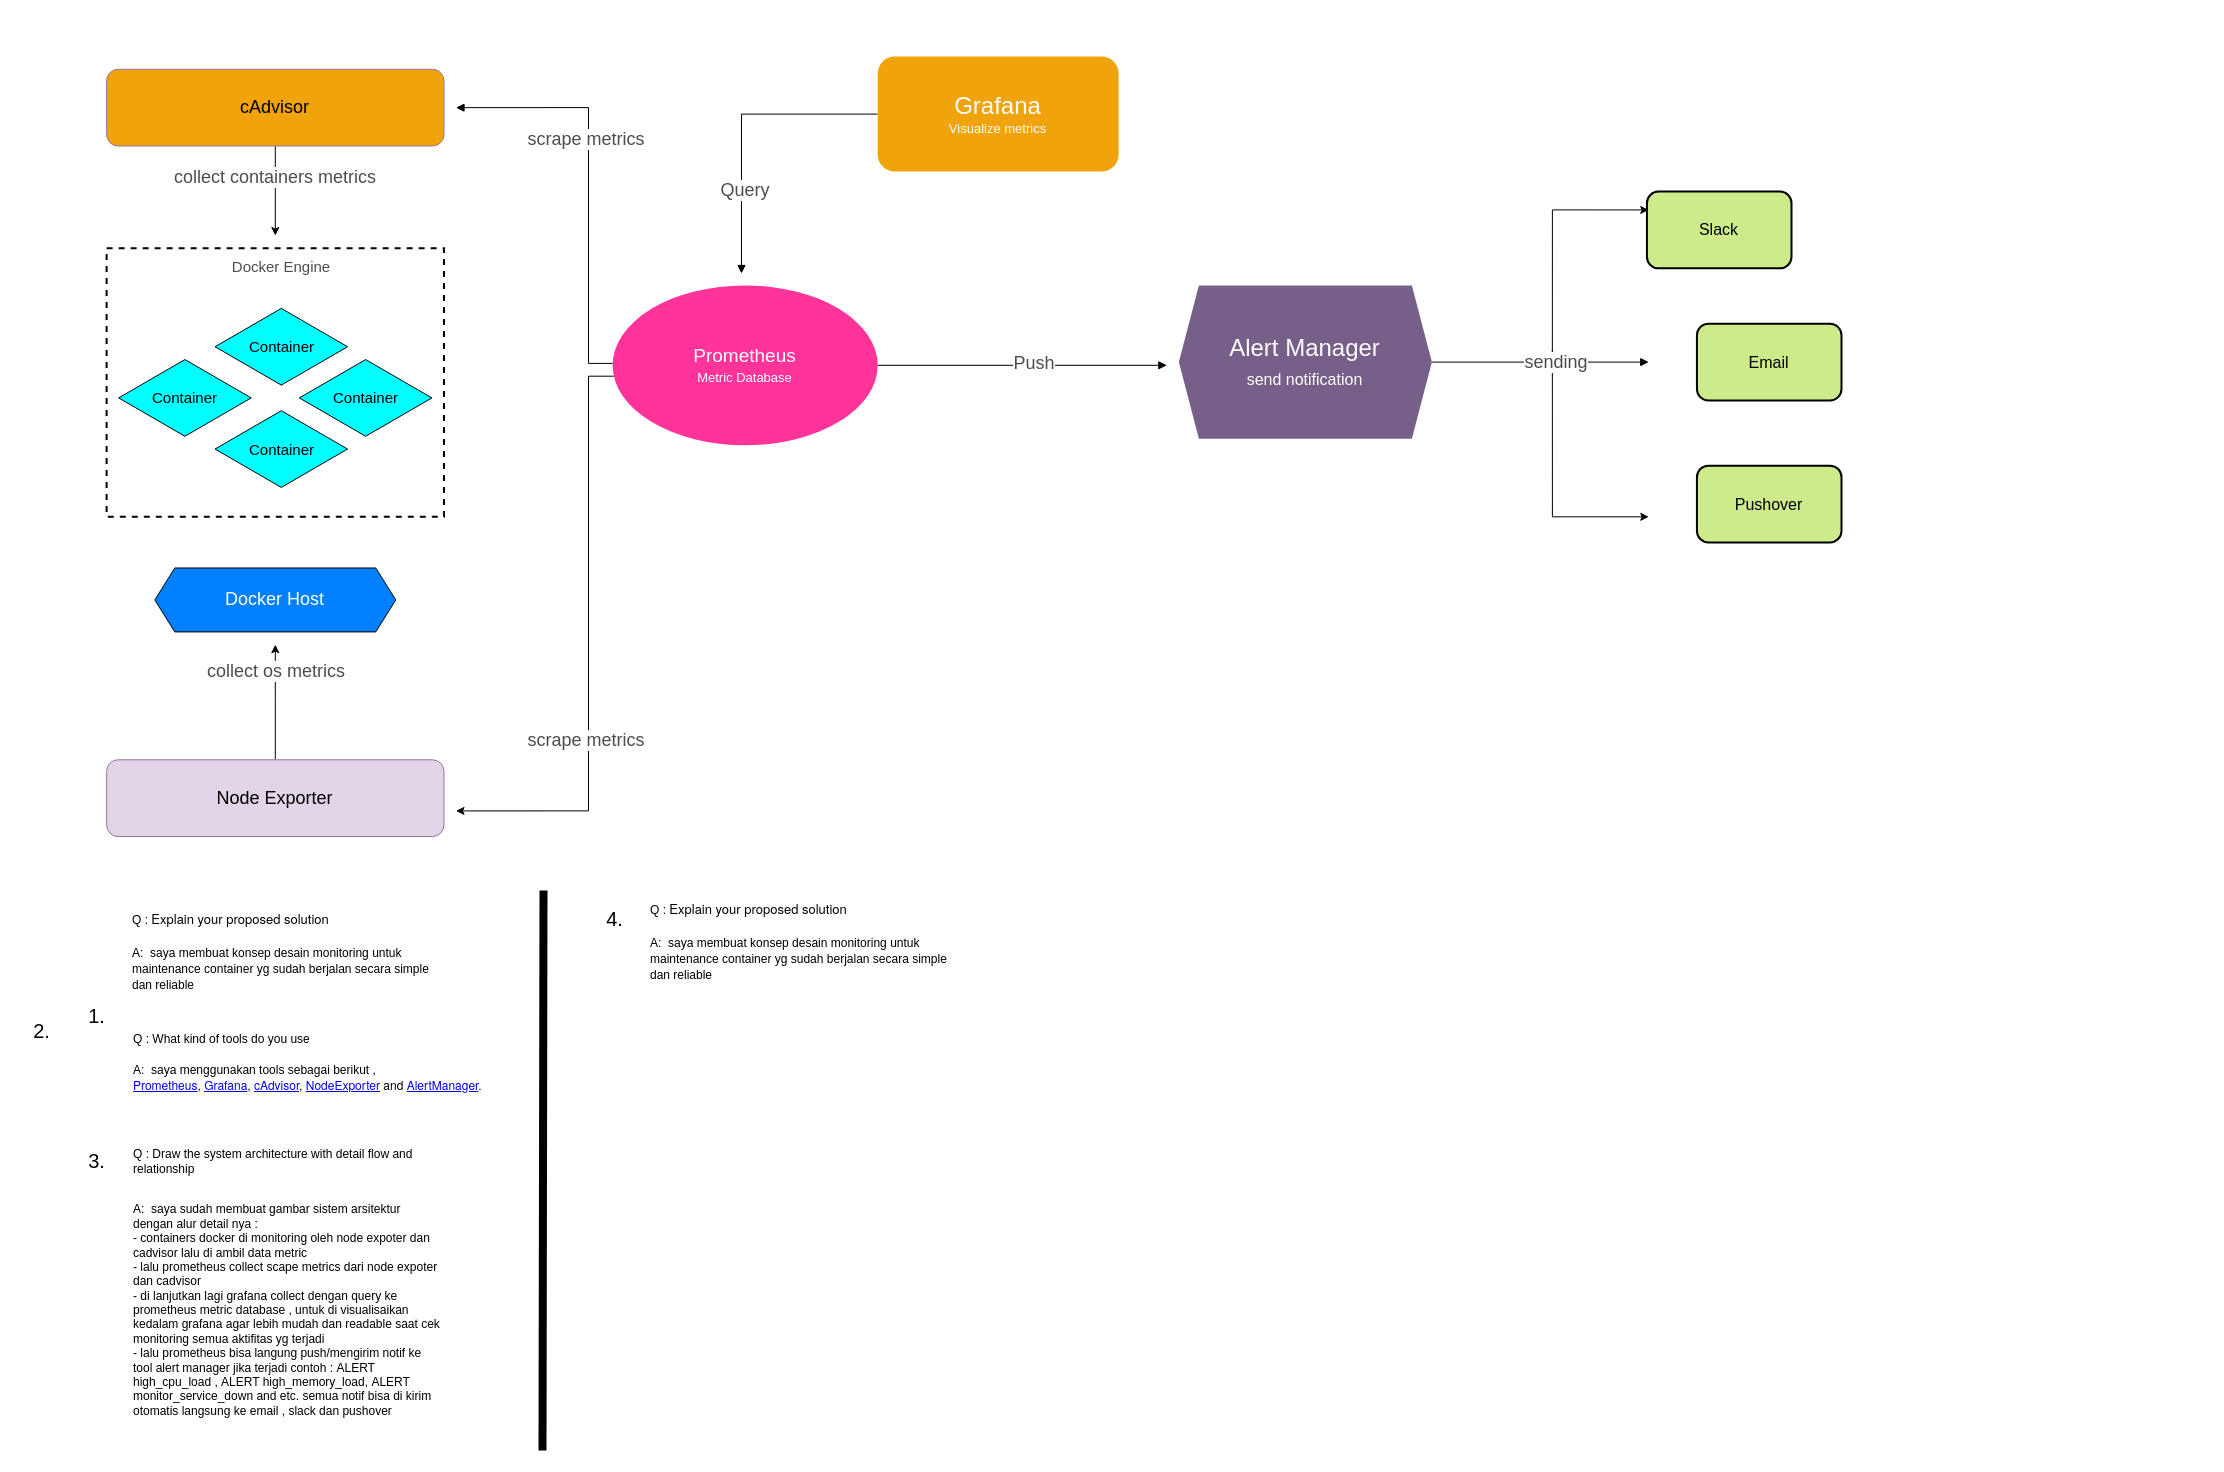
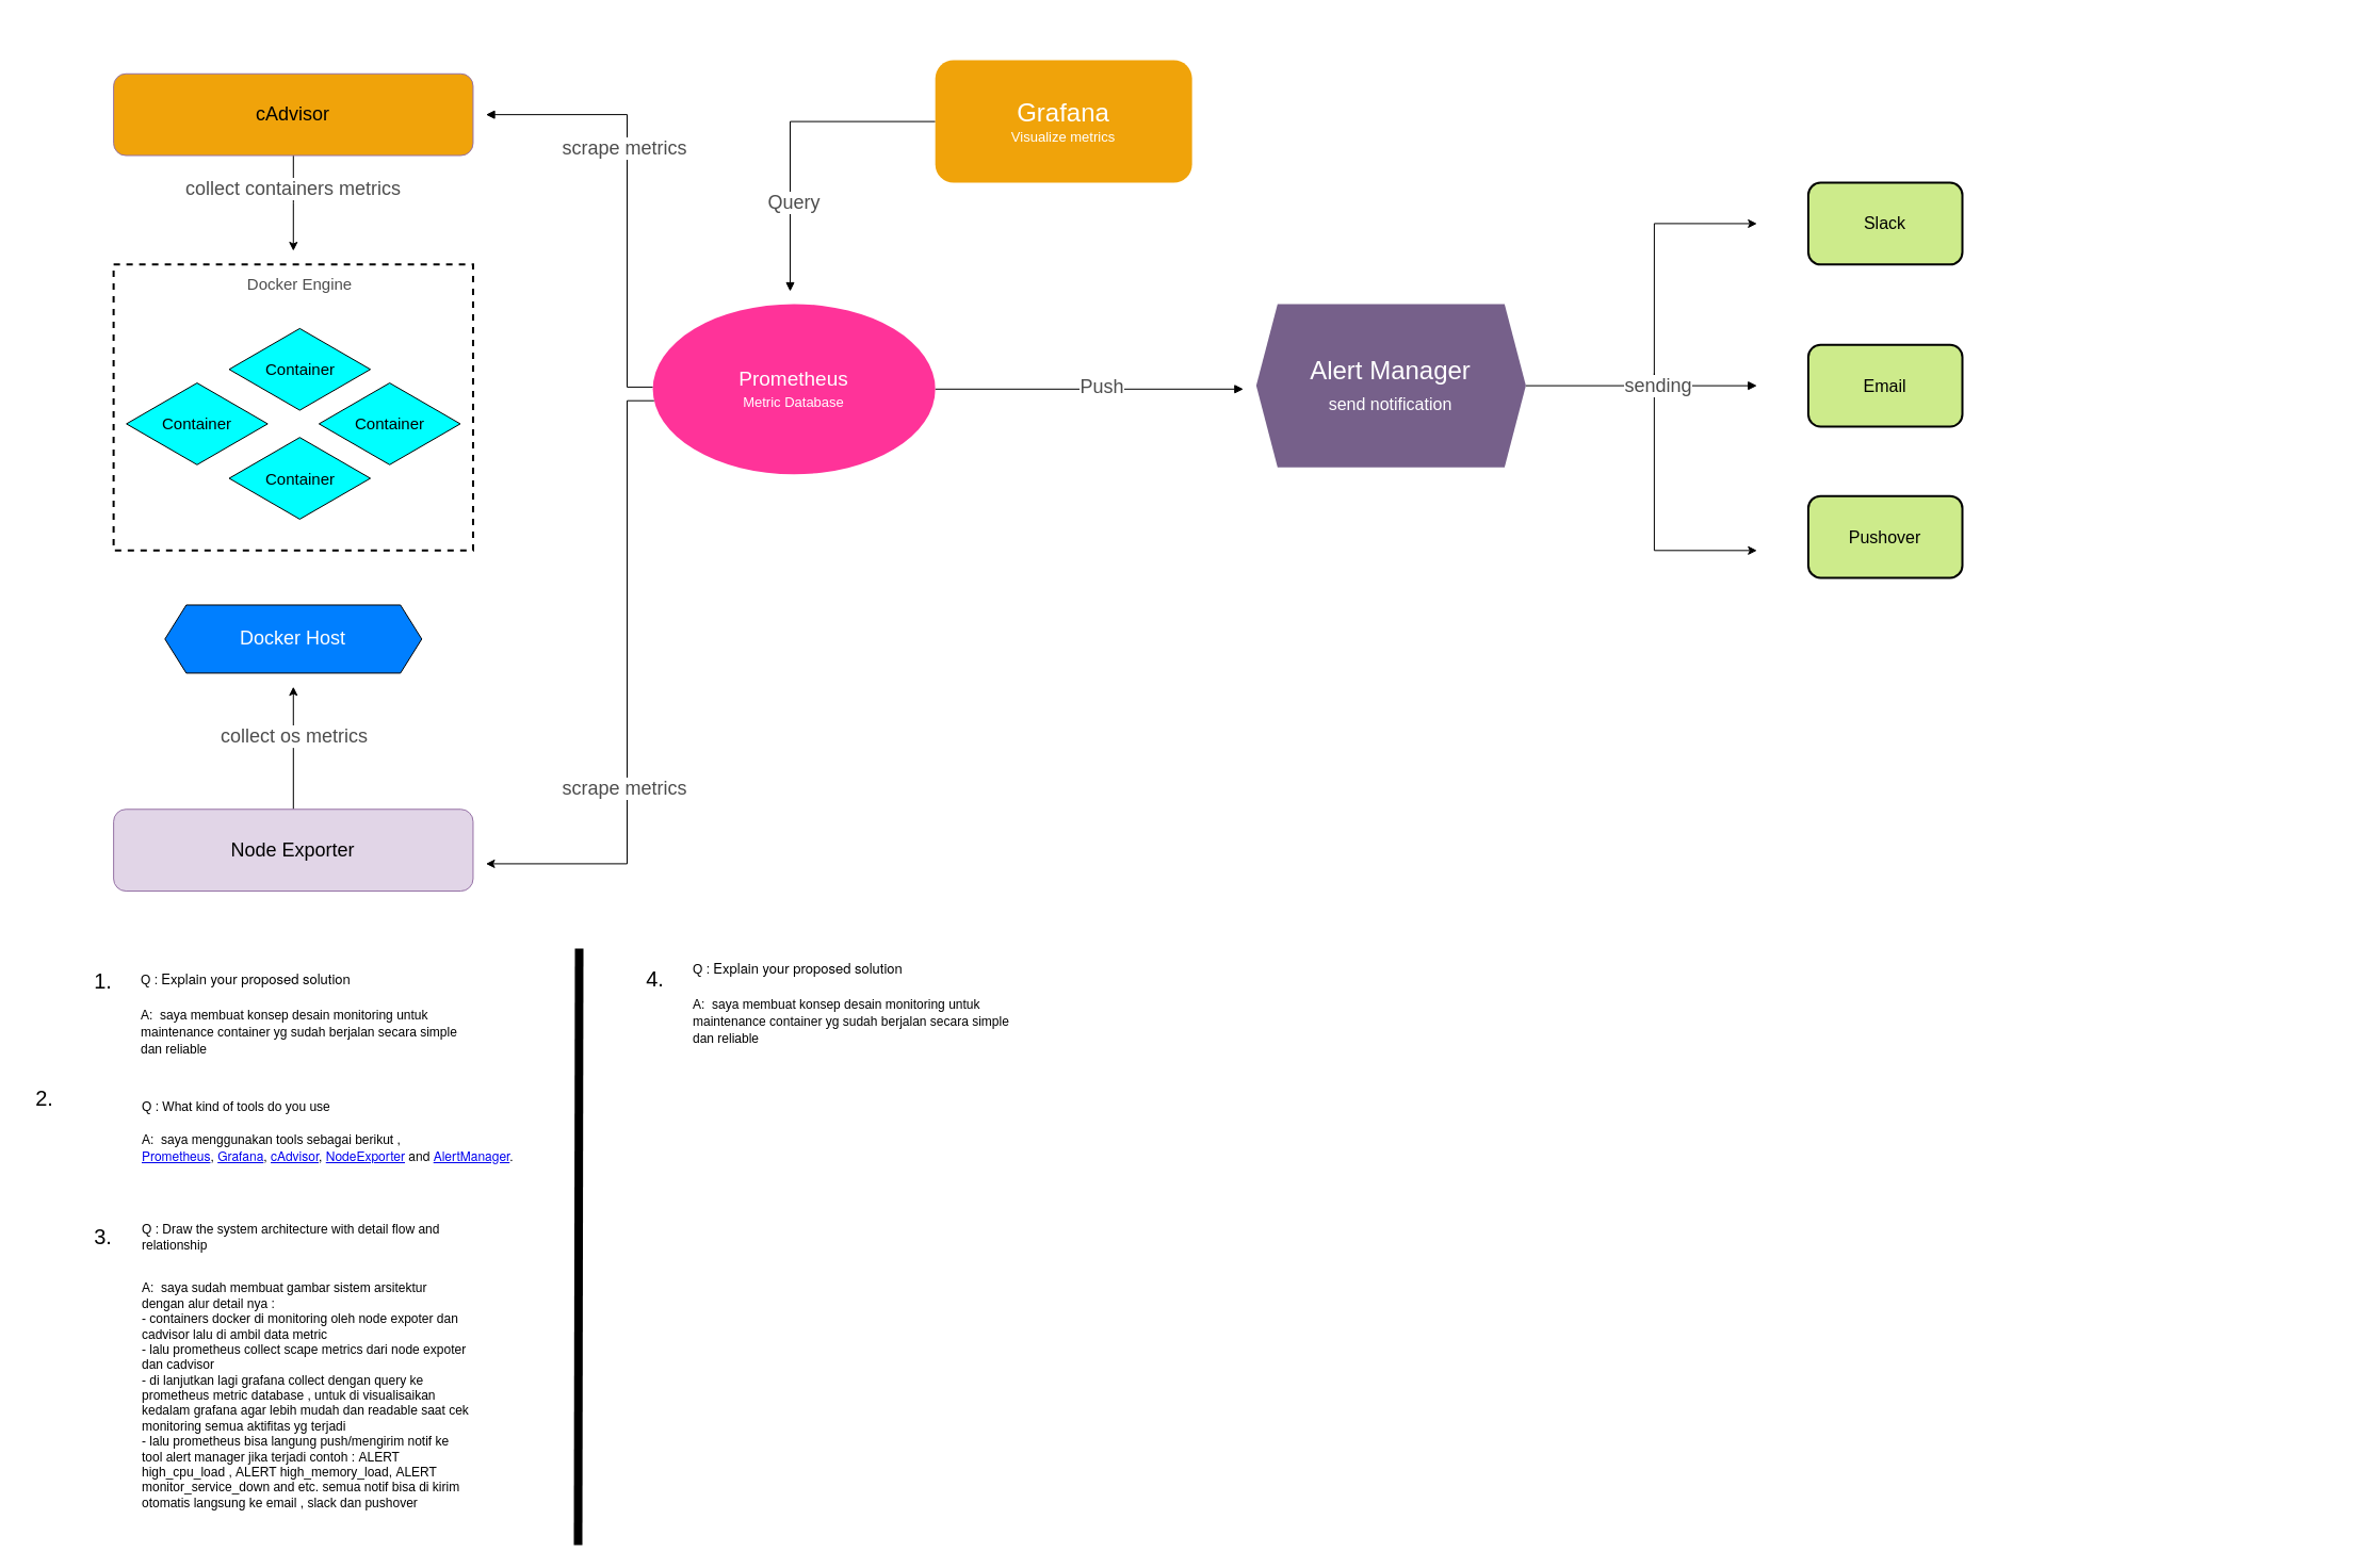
- <mxCell id="29" value="Slack" style="rounded=1;whiteSpace=wrap;html=1;labelBackgroundColor=none;strokeWidth=2;fontSize=16;fillColor=#cdeb8b;strokeColor=default;" vertex="1" parent="3"><mxGeometry x="1570.427" y="135.082" width="144.573" height="76.721" as="geometry" /></mxCell>
+ <mxCell id="29" value="Slack" style="rounded=1;whiteSpace=wrap;html=1;labelBackgroundColor=none;strokeWidth=2;fontSize=16;fillColor=#cdeb8b;strokeColor=default;" vertex="1" parent="3"><mxGeometry x="1620.427" y="115.082" width="144.573" height="76.721" as="geometry" /></mxCell>
- <mxCell id="33" value="collect os metrics" style="text;html=1;strokeColor=none;fillColor=none;align=center;verticalAlign=middle;whiteSpace=wrap;rounded=0;dashed=1;labelBackgroundColor=default;strokeWidth=2;fontSize=18;fontColor=#4D4D4D;" vertex="1" parent="3"><mxGeometry x="30.12" y="600" width="340" height="30" as="geometry" /></mxCell>
+ <mxCell id="33" value="collect os metrics" style="text;html=1;strokeColor=none;fillColor=none;align=center;verticalAlign=middle;whiteSpace=wrap;rounded=0;dashed=1;labelBackgroundColor=default;strokeWidth=2;fontSize=18;fontColor=#4D4D4D;" vertex="1" parent="3"><mxGeometry x="30.12" y="620" width="340" height="30" as="geometry" /></mxCell>
- <mxCell id="36" value="1." style="text;html=1;align=center;verticalAlign=middle;resizable=0;points=[];autosize=1;strokeColor=none;fillColor=none;labelBackgroundColor=default;fontSize=20;" vertex="1" parent="1"><mxGeometry x="75.996" y="994.997" width="40" height="40" as="geometry" /></mxCell>
+ <mxCell id="36" value="1." style="text;html=1;align=center;verticalAlign=middle;resizable=0;points=[];autosize=1;strokeColor=none;fillColor=none;labelBackgroundColor=default;fontSize=20;" vertex="1" parent="1"><mxGeometry x="75.996" y="899.997" width="40" height="40" as="geometry" /></mxCell>
